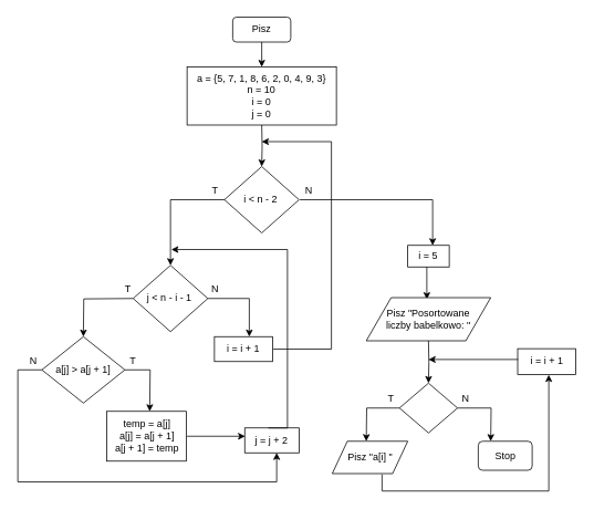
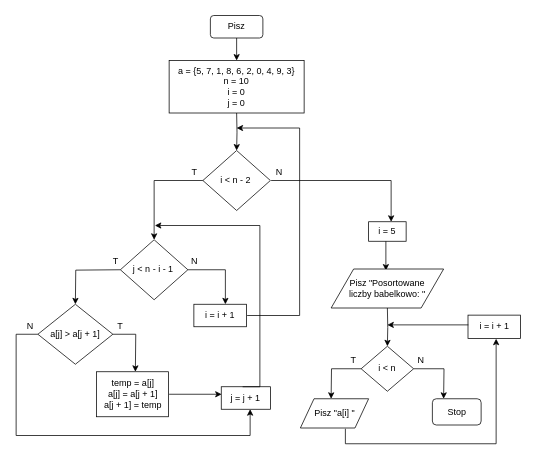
+ <mxCell id="41" value="i &amp;lt; n" style="text;html=1;strokeColor=none;fillColor=none;align=center;verticalAlign=middle;whiteSpace=wrap;rounded=0;" vertex="1" parent="1"><mxGeometry x="496" y="481" width="40" height="20" as="geometry" /></mxCell>
- <mxCell id="30" value="j = j + 2" style="text;html=1;strokeColor=none;fillColor=none;align=center;verticalAlign=middle;whiteSpace=wrap;rounded=0;" vertex="1" parent="1"><mxGeometry x="302.25" y="520" width="50" height="20" as="geometry" /></mxCell>
+ <mxCell id="30" value="j = j + 1" style="text;html=1;strokeColor=none;fillColor=none;align=center;verticalAlign=middle;whiteSpace=wrap;rounded=0;" vertex="1" parent="1"><mxGeometry x="302.25" y="520" width="50" height="20" as="geometry" /></mxCell>
